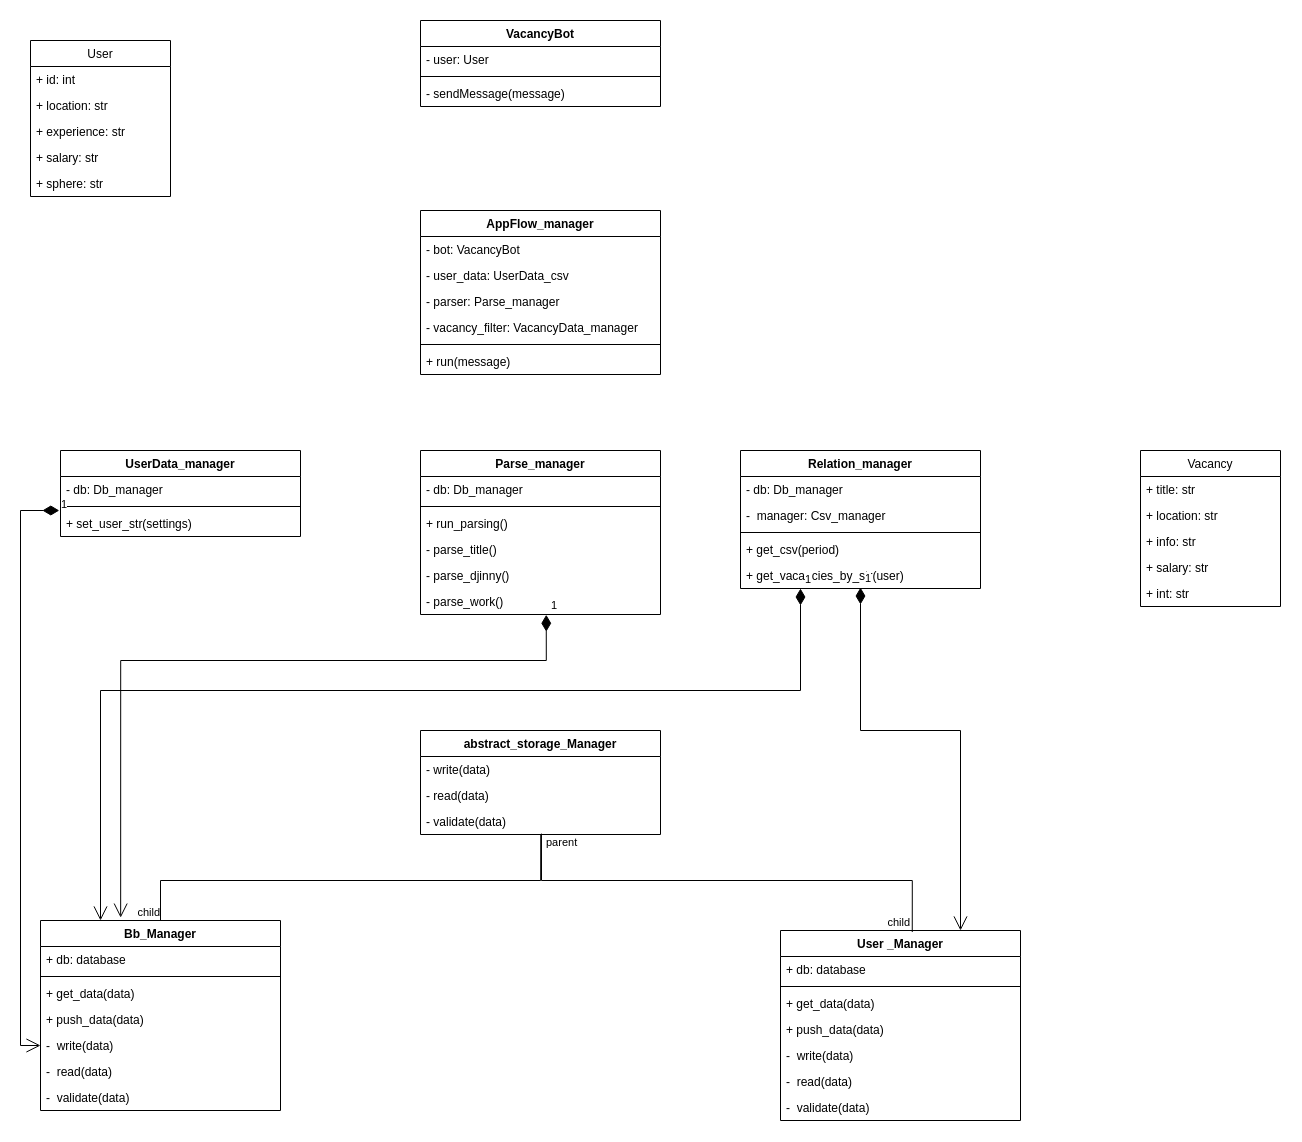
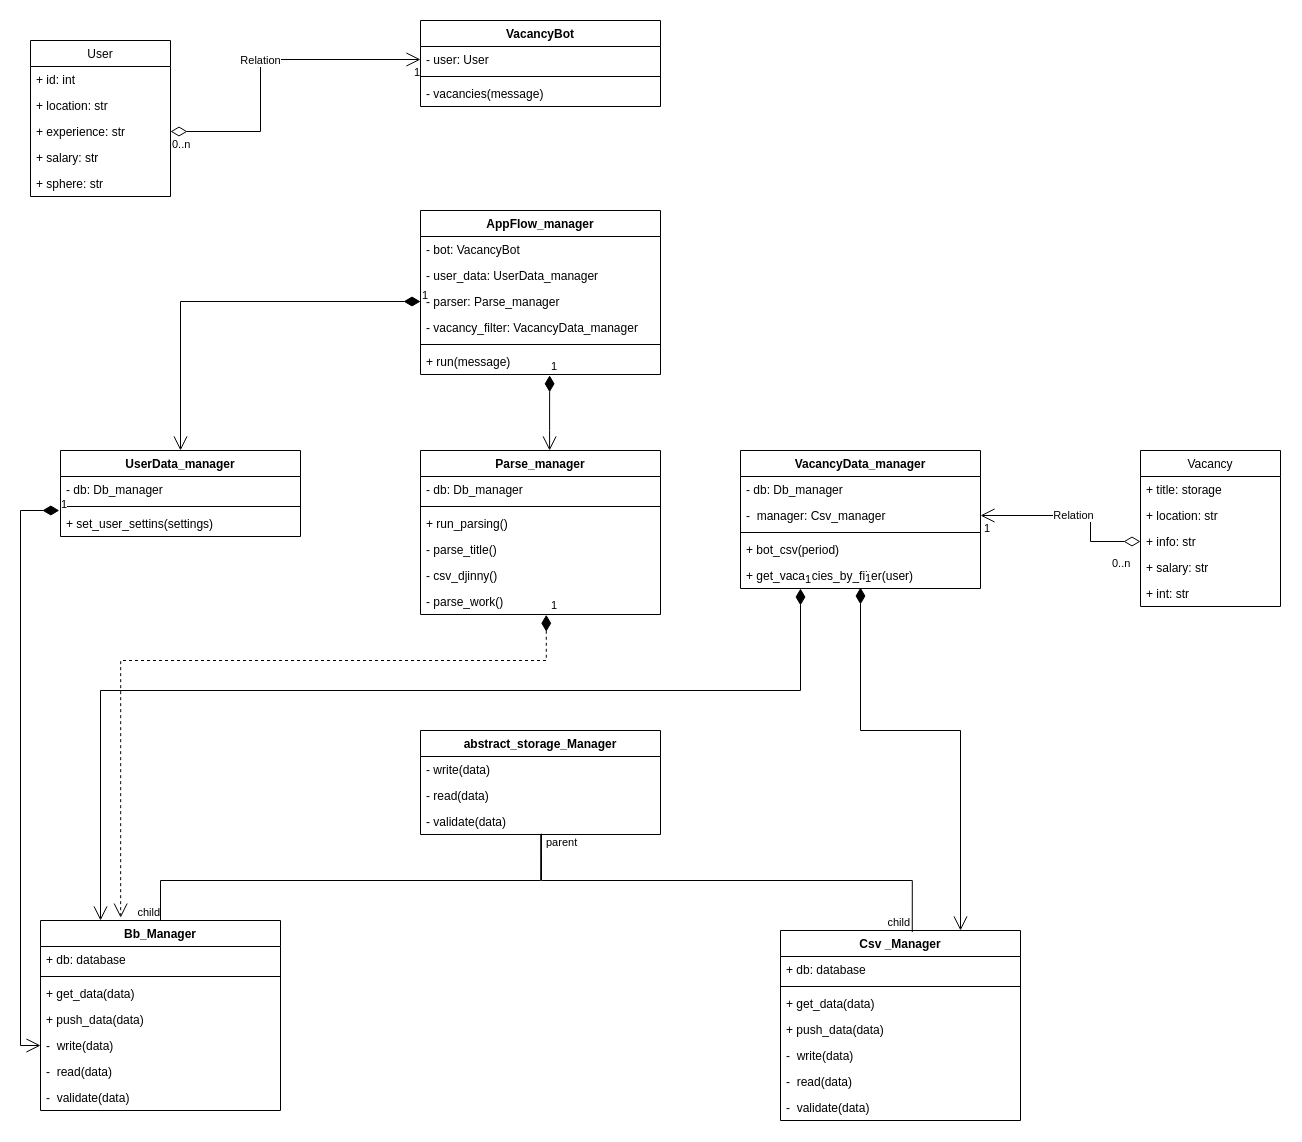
+ <mxCell id="71" value="Relation" style="endArrow=open;html=1;endSize=12;startArrow=diamondThin;startSize=14;startFill=0;edgeStyle=orthogonalEdgeStyle;rounded=0;entryX=0;entryY=0.5;entryDx=0;entryDy=0;exitX=1;exitY=0.5;exitDx=0;exitDy=0;" parent="1" source="11" target="15" edge="1"><mxGeometry relative="1" as="geometry"><mxPoint x="290" y="140" as="sourcePoint" /><mxPoint x="450" y="140" as="targetPoint" /><Array as="points"><mxPoint x="260" y="131" /><mxPoint x="260" y="59" /></Array></mxGeometry></mxCell>
+ <mxCell id="72" value="0..n" style="edgeLabel;resizable=0;html=1;align=left;verticalAlign=top;" parent="71" connectable="0" vertex="1"><mxGeometry x="-1" relative="1" as="geometry" /></mxCell>
+ <mxCell id="73" value="1" style="edgeLabel;resizable=0;html=1;align=right;verticalAlign=top;" parent="71" connectable="0" vertex="1"><mxGeometry x="1" relative="1" as="geometry" /></mxCell>
- <mxCell id="17" value="- sendMessage(message)" style="text;strokeColor=none;fillColor=none;align=left;verticalAlign=top;spacingLeft=4;spacingRight=4;overflow=hidden;rotatable=0;points=[[0,0.5],[1,0.5]];portConstraint=eastwest;" parent="14" vertex="1"><mxGeometry y="60" width="240" height="26" as="geometry" /></mxCell>
+ <mxCell id="17" value="- vacancies(message)" style="text;strokeColor=none;fillColor=none;align=left;verticalAlign=top;spacingLeft=4;spacingRight=4;overflow=hidden;rotatable=0;points=[[0,0.5],[1,0.5]];portConstraint=eastwest;" parent="14" vertex="1"><mxGeometry y="60" width="240" height="26" as="geometry" /></mxCell>
- <mxCell id="20" value="- user_data: UserData_csv&#10;" style="text;strokeColor=none;fillColor=none;align=left;verticalAlign=top;spacingLeft=4;spacingRight=4;overflow=hidden;rotatable=0;points=[[0,0.5],[1,0.5]];portConstraint=eastwest;" parent="18" vertex="1"><mxGeometry y="52" width="240" height="26" as="geometry" /></mxCell>
+ <mxCell id="20" value="- user_data: UserData_manager&#10;" style="text;strokeColor=none;fillColor=none;align=left;verticalAlign=top;spacingLeft=4;spacingRight=4;overflow=hidden;rotatable=0;points=[[0,0.5],[1,0.5]];portConstraint=eastwest;" parent="18" vertex="1"><mxGeometry y="52" width="240" height="26" as="geometry" /></mxCell>
+ <mxCell id="68" value="1" style="endArrow=open;html=1;endSize=12;startArrow=diamondThin;startSize=14;startFill=1;edgeStyle=orthogonalEdgeStyle;align=left;verticalAlign=bottom;rounded=0;entryX=0.5;entryY=0;entryDx=0;entryDy=0;exitX=0;exitY=0.5;exitDx=0;exitDy=0;" parent="1" source="21" target="25" edge="1"><mxGeometry x="-1" y="3" relative="1" as="geometry"><mxPoint x="120" y="319.996" as="sourcePoint" /><mxPoint x="433.04" y="395.19" as="targetPoint" /><Array as="points"><mxPoint x="180" y="301" /></Array></mxGeometry></mxCell>
+ <mxCell id="67" value="1" style="endArrow=open;html=1;endSize=12;startArrow=diamondThin;startSize=14;startFill=1;edgeStyle=orthogonalEdgeStyle;align=left;verticalAlign=bottom;rounded=0;exitX=0.538;exitY=1.031;exitDx=0;exitDy=0;exitPerimeter=0;" parent="1" source="24" target="29" edge="1"><mxGeometry x="-1" relative="1" as="geometry"><mxPoint x="390" y="536" as="sourcePoint" /><mxPoint x="390" y="330" as="targetPoint" /><Array as="points"><mxPoint x="549" y="430" /><mxPoint x="549" y="430" /></Array><mxPoint as="offset" /></mxGeometry></mxCell>
- <mxCell id="36" value="Relation_manager" style="swimlane;fontStyle=1;align=center;verticalAlign=top;childLayout=stackLayout;horizontal=1;startSize=26;horizontalStack=0;resizeParent=1;resizeParentMax=0;resizeLast=0;collapsible=1;marginBottom=0;" parent="1" vertex="1"><mxGeometry x="740" y="450" width="240" height="138" as="geometry" /></mxCell>
+ <mxCell id="36" value="VacancyData_manager" style="swimlane;fontStyle=1;align=center;verticalAlign=top;childLayout=stackLayout;horizontal=1;startSize=26;horizontalStack=0;resizeParent=1;resizeParentMax=0;resizeLast=0;collapsible=1;marginBottom=0;" parent="1" vertex="1"><mxGeometry x="740" y="450" width="240" height="138" as="geometry" /></mxCell>
- <mxCell id="3" value="+ title: str" style="text;strokeColor=none;fillColor=none;align=left;verticalAlign=top;spacingLeft=4;spacingRight=4;overflow=hidden;rotatable=0;points=[[0,0.5],[1,0.5]];portConstraint=eastwest;" parent="2" vertex="1"><mxGeometry y="26" width="140" height="26" as="geometry" /></mxCell>
+ <mxCell id="3" value="+ title: storage" style="text;strokeColor=none;fillColor=none;align=left;verticalAlign=top;spacingLeft=4;spacingRight=4;overflow=hidden;rotatable=0;points=[[0,0.5],[1,0.5]];portConstraint=eastwest;" parent="2" vertex="1"><mxGeometry y="26" width="140" height="26" as="geometry" /></mxCell>
+ <mxCell id="74" value="Relation" style="endArrow=open;html=1;endSize=12;startArrow=diamondThin;startSize=14;startFill=0;edgeStyle=orthogonalEdgeStyle;rounded=0;entryX=1;entryY=0.5;entryDx=0;entryDy=0;exitX=0;exitY=0.5;exitDx=0;exitDy=0;" parent="1" source="5" target="38" edge="1"><mxGeometry relative="1" as="geometry"><mxPoint x="1160" y="412" as="sourcePoint" /><mxPoint x="1395" y="360" as="targetPoint" /><Array as="points"><mxPoint x="1090" y="541" /><mxPoint x="1090" y="515" /></Array></mxGeometry></mxCell>
+ <mxCell id="75" value="0..n" style="edgeLabel;resizable=0;html=1;align=left;verticalAlign=top;" parent="74" connectable="0" vertex="1"><mxGeometry x="-1" relative="1" as="geometry"><mxPoint x="-30" y="9" as="offset" /></mxGeometry></mxCell>
+ <mxCell id="76" value="1" style="edgeLabel;resizable=0;html=1;align=right;verticalAlign=top;" parent="74" connectable="0" vertex="1"><mxGeometry x="1" relative="1" as="geometry"><mxPoint x="10" as="offset" /></mxGeometry></mxCell>
- <mxCell id="28" value="+ set_user_str(settings)" style="text;strokeColor=none;fillColor=none;align=left;verticalAlign=top;spacingLeft=4;spacingRight=4;overflow=hidden;rotatable=0;points=[[0,0.5],[1,0.5]];portConstraint=eastwest;" parent="25" vertex="1"><mxGeometry y="60" width="240" height="26" as="geometry" /></mxCell>
+ <mxCell id="28" value="+ set_user_settins(settings)" style="text;strokeColor=none;fillColor=none;align=left;verticalAlign=top;spacingLeft=4;spacingRight=4;overflow=hidden;rotatable=0;points=[[0,0.5],[1,0.5]];portConstraint=eastwest;" parent="25" vertex="1"><mxGeometry y="60" width="240" height="26" as="geometry" /></mxCell>
- <mxCell id="40" value="+ get_csv(period)" style="text;strokeColor=none;fillColor=none;align=left;verticalAlign=top;spacingLeft=4;spacingRight=4;overflow=hidden;rotatable=0;points=[[0,0.5],[1,0.5]];portConstraint=eastwest;" parent="36" vertex="1"><mxGeometry y="86" width="240" height="26" as="geometry" /></mxCell>
+ <mxCell id="40" value="+ bot_csv(period)" style="text;strokeColor=none;fillColor=none;align=left;verticalAlign=top;spacingLeft=4;spacingRight=4;overflow=hidden;rotatable=0;points=[[0,0.5],[1,0.5]];portConstraint=eastwest;" parent="36" vertex="1"><mxGeometry y="86" width="240" height="26" as="geometry" /></mxCell>
- <mxCell id="34" value="- parse_djinny()" style="text;strokeColor=none;fillColor=none;align=left;verticalAlign=top;spacingLeft=4;spacingRight=4;overflow=hidden;rotatable=0;points=[[0,0.5],[1,0.5]];portConstraint=eastwest;" parent="29" vertex="1"><mxGeometry y="112" width="240" height="26" as="geometry" /></mxCell>
+ <mxCell id="34" value="- csv_djinny()" style="text;strokeColor=none;fillColor=none;align=left;verticalAlign=top;spacingLeft=4;spacingRight=4;overflow=hidden;rotatable=0;points=[[0,0.5],[1,0.5]];portConstraint=eastwest;" parent="29" vertex="1"><mxGeometry y="112" width="240" height="26" as="geometry" /></mxCell>
- <mxCell id="41" value="+ get_vacancies_by_str(user)" style="text;strokeColor=none;fillColor=none;align=left;verticalAlign=top;spacingLeft=4;spacingRight=4;overflow=hidden;rotatable=0;points=[[0,0.5],[1,0.5]];portConstraint=eastwest;" parent="36" vertex="1"><mxGeometry y="112" width="240" height="26" as="geometry" /></mxCell>
+ <mxCell id="41" value="+ get_vacancies_by_filter(user)" style="text;strokeColor=none;fillColor=none;align=left;verticalAlign=top;spacingLeft=4;spacingRight=4;overflow=hidden;rotatable=0;points=[[0,0.5],[1,0.5]];portConstraint=eastwest;" parent="36" vertex="1"><mxGeometry y="112" width="240" height="26" as="geometry" /></mxCell>
- <mxCell id="78" value="1" style="endArrow=open;html=1;endSize=12;startArrow=diamondThin;startSize=14;startFill=1;edgeStyle=orthogonalEdgeStyle;align=left;verticalAlign=bottom;rounded=0;exitX=0.524;exitY=1.011;exitDx=0;exitDy=0;exitPerimeter=0;entryX=0.334;entryY=-0.015;entryDx=0;entryDy=0;entryPerimeter=0;" edge="1" parent="1" source="35" target="46"><mxGeometry x="-1" y="3" relative="1" as="geometry"><mxPoint x="660" y="480" as="sourcePoint" /><mxPoint x="113" y="930" as="targetPoint" /><Array as="points"><mxPoint x="546" y="660" /><mxPoint x="120" y="660" /></Array></mxGeometry></mxCell>
+ <mxCell id="78" value="1" style="endArrow=open;html=1;endSize=12;startArrow=diamondThin;startSize=14;startFill=1;edgeStyle=orthogonalEdgeStyle;align=left;verticalAlign=bottom;rounded=0;exitX=0.524;exitY=1.011;exitDx=0;exitDy=0;exitPerimeter=0;entryX=0.334;entryY=-0.015;entryDx=0;entryDy=0;entryPerimeter=0;dashed=1;" edge="1" parent="1" source="35" target="46"><mxGeometry x="-1" y="3" relative="1" as="geometry"><mxPoint x="660" y="480" as="sourcePoint" /><mxPoint x="113" y="930" as="targetPoint" /><Array as="points"><mxPoint x="546" y="660" /><mxPoint x="120" y="660" /></Array></mxGeometry></mxCell>
- <mxCell id="54" value="User _Manager" style="swimlane;fontStyle=1;align=center;verticalAlign=top;childLayout=stackLayout;horizontal=1;startSize=26;horizontalStack=0;resizeParent=1;resizeParentMax=0;resizeLast=0;collapsible=1;marginBottom=0;" parent="1" vertex="1"><mxGeometry x="780" y="930" width="240" height="190" as="geometry" /></mxCell>
+ <mxCell id="54" value="Csv _Manager" style="swimlane;fontStyle=1;align=center;verticalAlign=top;childLayout=stackLayout;horizontal=1;startSize=26;horizontalStack=0;resizeParent=1;resizeParentMax=0;resizeLast=0;collapsible=1;marginBottom=0;" parent="1" vertex="1"><mxGeometry x="780" y="930" width="240" height="190" as="geometry" /></mxCell>
